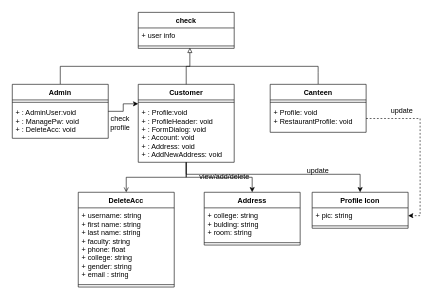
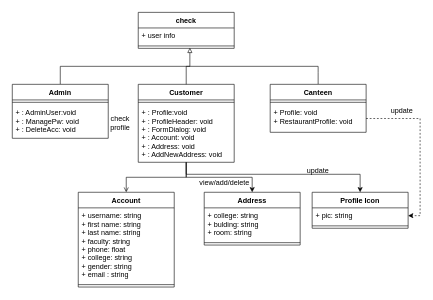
- <mxCell id="5" style="edgeStyle=orthogonalEdgeStyle;rounded=0;orthogonalLoop=1;jettySize=auto;html=1;entryX=0;entryY=0.25;entryDx=0;entryDy=0;" edge="1" parent="1" source="7" target="12"><mxGeometry relative="1" as="geometry" /></mxCell>
- <mxCell id="35" value="view/add/delete" style="text;html=1;strokeColor=none;fillColor=none;align=center;verticalAlign=middle;whiteSpace=wrap;rounded=0;" vertex="1" parent="1"><mxGeometry x="344" y="280" width="60" height="30" as="geometry" /></mxCell>
+ <mxCell id="35" value="view/add/delete" style="text;html=1;strokeColor=none;fillColor=none;align=center;verticalAlign=middle;whiteSpace=wrap;rounded=0;" vertex="1" parent="1"><mxGeometry x="344" y="290" width="60" height="30" as="geometry" /></mxCell>
- <mxCell id="18" value="DeleteAcc" style="swimlane;fontStyle=1;align=center;verticalAlign=top;childLayout=stackLayout;horizontal=1;startSize=26;horizontalStack=0;resizeParent=1;resizeParentMax=0;resizeLast=0;collapsible=1;marginBottom=0;" vertex="1" parent="1"><mxGeometry x="130" y="320" width="160" height="158" as="geometry" /></mxCell>
+ <mxCell id="18" value="Account" style="swimlane;fontStyle=1;align=center;verticalAlign=top;childLayout=stackLayout;horizontal=1;startSize=26;horizontalStack=0;resizeParent=1;resizeParentMax=0;resizeLast=0;collapsible=1;marginBottom=0;" vertex="1" parent="1"><mxGeometry x="130" y="320" width="160" height="158" as="geometry" /></mxCell>
